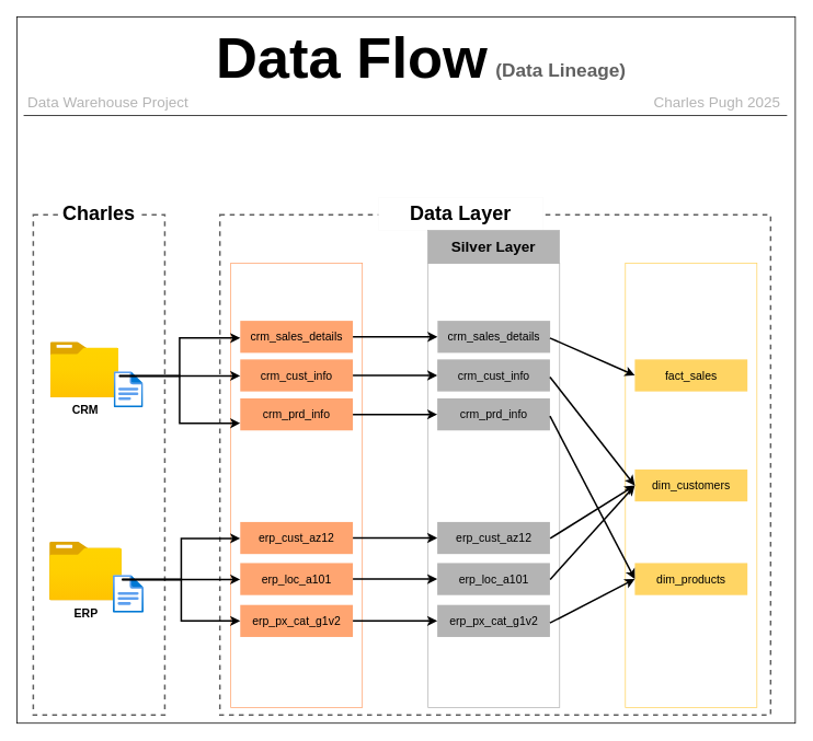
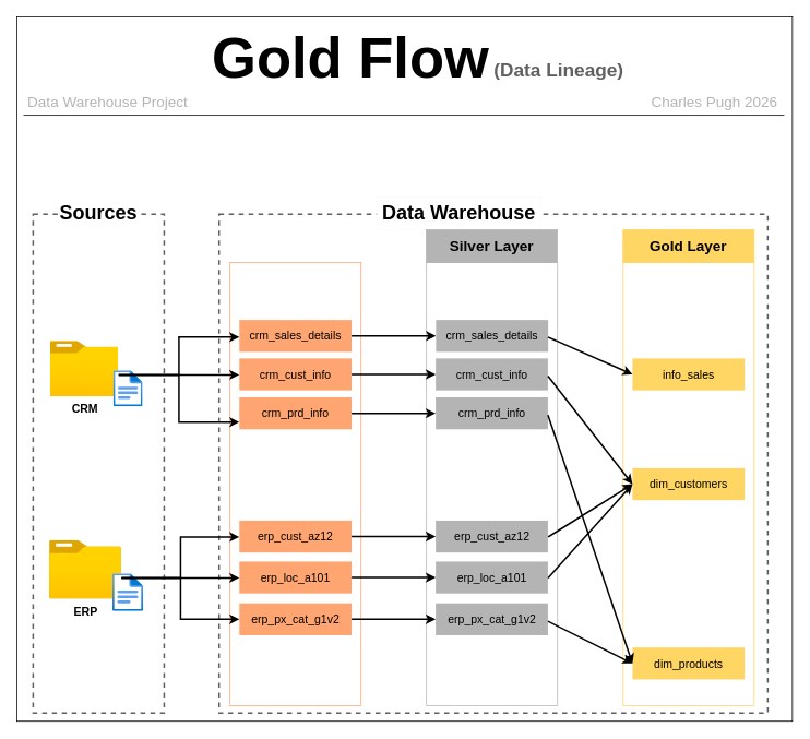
- <mxCell id="7" value="&lt;font style=&quot;font-size: 70px;&quot;&gt;&lt;b style=&quot;&quot;&gt;Data Flow&amp;nbsp;&lt;/b&gt;&lt;/font&gt;" style="text;html=1;align=center;verticalAlign=middle;resizable=0;points=[];autosize=1;strokeColor=none;fillColor=none;" parent="1" vertex="1"><mxGeometry x="251.77" width="370" height="100" as="geometry" y="20" /></mxCell>
+ <mxCell id="7" value="&lt;font style=&quot;font-size: 70px;&quot;&gt;&lt;b style=&quot;&quot;&gt;Gold Flow&amp;nbsp;&lt;/b&gt;&lt;/font&gt;" style="text;html=1;align=center;verticalAlign=middle;resizable=0;points=[];autosize=1;strokeColor=none;fillColor=none;" parent="1" vertex="1"><mxGeometry x="251.77" width="370" height="100" as="geometry" y="20" /></mxCell>
- <mxCell id="19" value="&lt;span style=&quot;color: rgb(180, 180, 180); font-size: 18px;&quot;&gt;Charles Pugh&amp;nbsp;2025&lt;/span&gt;" style="text;html=1;align=center;verticalAlign=middle;whiteSpace=wrap;rounded=0;" parent="1" vertex="1"><mxGeometry x="787" y="110" width="170" height="30" as="geometry" /></mxCell>
+ <mxCell id="19" value="&lt;span style=&quot;color: rgb(180, 180, 180); font-size: 18px;&quot;&gt;Charles Pugh&amp;nbsp;2026&lt;/span&gt;" style="text;html=1;align=center;verticalAlign=middle;whiteSpace=wrap;rounded=0;" parent="1" vertex="1"><mxGeometry x="787" y="110" width="170" height="30" as="geometry" /></mxCell>
- <mxCell id="22" value="&lt;font style=&quot;font-size: 24px;&quot;&gt;&lt;b style=&quot;&quot;&gt;Charles&lt;/b&gt;&lt;/font&gt;" style="rounded=0;whiteSpace=wrap;html=1;strokeColor=none;fillColor=default;" parent="1" vertex="1"><mxGeometry x="70.27" y="240" width="100" height="40" as="geometry" /></mxCell>
+ <mxCell id="22" value="&lt;font style=&quot;font-size: 24px;&quot;&gt;&lt;b style=&quot;&quot;&gt;Sources&lt;/b&gt;&lt;/font&gt;" style="rounded=0;whiteSpace=wrap;html=1;strokeColor=none;fillColor=default;" parent="1" vertex="1"><mxGeometry x="70.27" y="240" width="100" height="40" as="geometry" /></mxCell>
- <mxCell id="15" value="&lt;font style=&quot;font-size: 24px;&quot;&gt;&lt;b&gt;Data Layer&lt;/b&gt;&lt;/font&gt;" style="rounded=0;whiteSpace=wrap;html=1;strokeColor=light-dark(#fbfbfb, #ededed);fillColor=default;fillStyle=solid;" parent="1" vertex="1"><mxGeometry x="460.27" y="240" width="200.0" height="40" as="geometry" /></mxCell>
+ <mxCell id="15" value="&lt;font style=&quot;font-size: 24px;&quot;&gt;&lt;b&gt;Data Warehouse&lt;/b&gt;&lt;/font&gt;" style="rounded=0;whiteSpace=wrap;html=1;strokeColor=light-dark(#fbfbfb, #ededed);fillColor=default;fillStyle=solid;" parent="1" vertex="1"><mxGeometry x="460.27" y="240" width="200.0" height="40" as="geometry" /></mxCell>
+ <mxCell id="16" value="&lt;font style=&quot;font-size: 18px;&quot;&gt;&lt;b&gt;Gold Layer&lt;/b&gt;&lt;/font&gt;" style="rounded=0;whiteSpace=wrap;html=1;fillColor=#FFD564;strokeColor=light-dark(#FFD564,#FFD564);" parent="1" vertex="1"><mxGeometry x="760.27" y="280" width="160" height="40" as="geometry" /></mxCell>
- <mxCell id="48" value="fact_sales" style="rounded=0;whiteSpace=wrap;html=1;fillColor=light-dark(#FFD564,#FFD564);strokeColor=none;fontSize=14;" vertex="1" parent="1"><mxGeometry x="771.77" y="437" width="137" height="39" as="geometry" /></mxCell>
+ <mxCell id="48" value="info_sales" style="rounded=0;whiteSpace=wrap;html=1;fillColor=light-dark(#FFD564,#FFD564);strokeColor=none;fontSize=14;" vertex="1" parent="1"><mxGeometry x="771.77" y="437" width="137" height="39" as="geometry" /></mxCell>
- <mxCell id="50" value="dim_products" style="rounded=0;whiteSpace=wrap;html=1;fillColor=light-dark(#FFD564,#FFD564);strokeColor=none;fontSize=14;" vertex="1" parent="1"><mxGeometry x="771.77" y="685" width="137" height="39" as="geometry" /></mxCell>
+ <mxCell id="50" value="dim_products" style="rounded=0;whiteSpace=wrap;html=1;fillColor=light-dark(#FFD564,#FFD564);strokeColor=none;fontSize=14;" vertex="1" parent="1"><mxGeometry x="771.77" y="790" width="137" height="39" as="geometry" /></mxCell>
